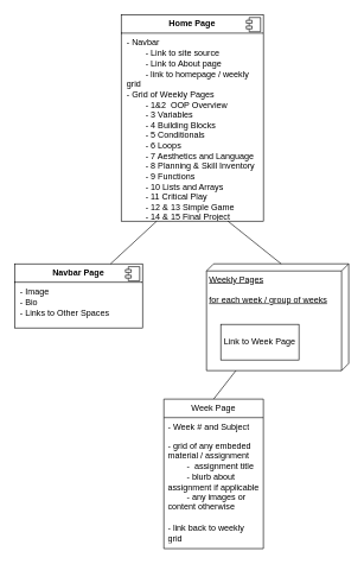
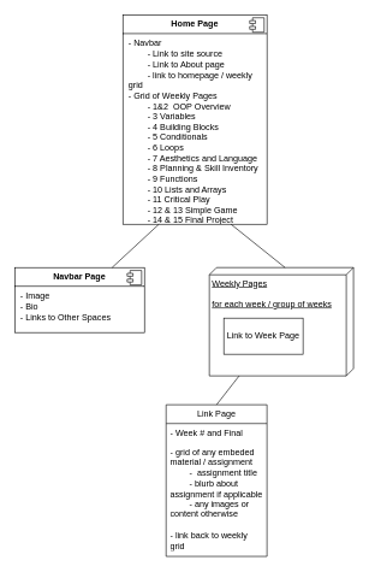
- <mxCell id="10" value="Link to Week Page" style="html=1;whiteSpace=wrap;" vertex="1" parent="1"><mxGeometry x="310" y="455" width="110" height="50" as="geometry" /></mxCell>
+ <mxCell id="10" value="Link to Week Page" style="html=1;whiteSpace=wrap;" vertex="1" parent="1"><mxGeometry x="310" y="440" width="110" height="50" as="geometry" /></mxCell>
- <mxCell id="7" value="Week Page" style="swimlane;fontStyle=0;childLayout=stackLayout;horizontal=1;startSize=26;fillColor=none;horizontalStack=0;resizeParent=1;resizeParentMax=0;resizeLast=0;collapsible=1;marginBottom=0;whiteSpace=wrap;html=1;" vertex="1" parent="1"><mxGeometry x="230" y="560" width="140" height="210" as="geometry" /></mxCell>
+ <mxCell id="7" value="Link Page" style="swimlane;fontStyle=0;childLayout=stackLayout;horizontal=1;startSize=26;fillColor=none;horizontalStack=0;resizeParent=1;resizeParentMax=0;resizeLast=0;collapsible=1;marginBottom=0;whiteSpace=wrap;html=1;" vertex="1" parent="1"><mxGeometry x="230" y="560" width="140" height="210" as="geometry" /></mxCell>
- <mxCell id="8" value="- Week # and Subject" style="text;strokeColor=none;fillColor=none;align=left;verticalAlign=top;spacingLeft=4;spacingRight=4;overflow=hidden;rotatable=0;points=[[0,0.5],[1,0.5]];portConstraint=eastwest;whiteSpace=wrap;html=1;" vertex="1" parent="7"><mxGeometry y="26" width="140" height="26" as="geometry" /></mxCell>
+ <mxCell id="8" value="- Week # and Final" style="text;strokeColor=none;fillColor=none;align=left;verticalAlign=top;spacingLeft=4;spacingRight=4;overflow=hidden;rotatable=0;points=[[0,0.5],[1,0.5]];portConstraint=eastwest;whiteSpace=wrap;html=1;" vertex="1" parent="7"><mxGeometry y="26" width="140" height="26" as="geometry" /></mxCell>
